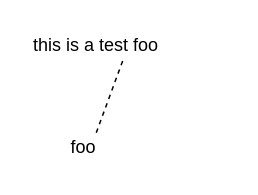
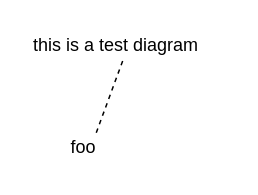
- <mxCell id="2" value="this is a test foo" style="text;html=1;resizable=0;points=[];autosize=1;align=left;verticalAlign=top;spacingTop=-4;" vertex="1" parent="1"><mxGeometry x="20" y="20" width="130" height="20" as="geometry" /></mxCell>
+ <mxCell id="2" value="this is a test diagram" style="text;html=1;resizable=0;points=[];autosize=1;align=left;verticalAlign=top;spacingTop=-4;" vertex="1" parent="1"><mxGeometry x="20" y="20" width="130" height="20" as="geometry" /></mxCell>
